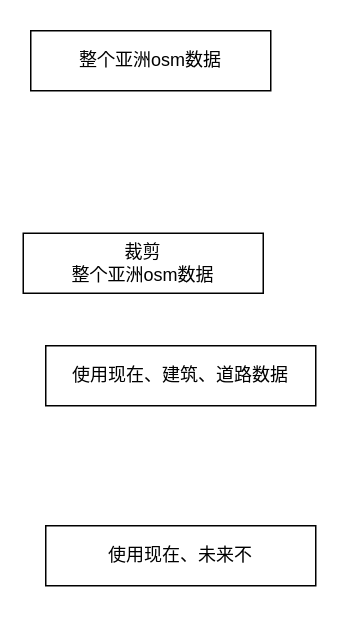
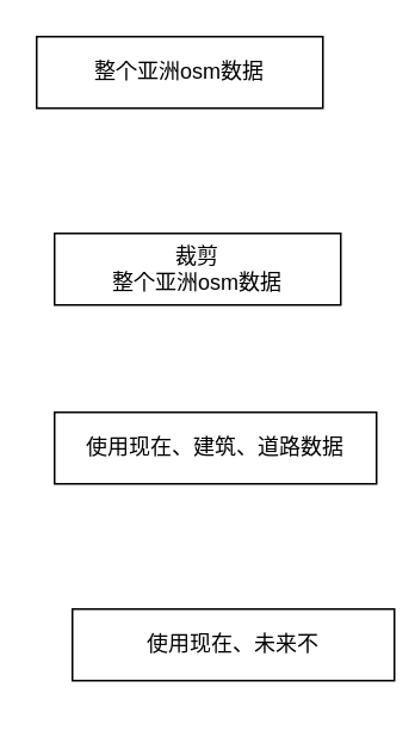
- <mxCell id="3" value="裁剪&lt;div&gt;整个亚洲osm数据&lt;/div&gt;" style="rounded=0;whiteSpace=wrap;html=1;" vertex="1" parent="1"><mxGeometry x="15" y="155" width="160" height="40" as="geometry" /></mxCell>
+ <mxCell id="3" value="裁剪&lt;div&gt;整个亚洲osm数据&lt;/div&gt;" style="rounded=0;whiteSpace=wrap;html=1;" vertex="1" parent="1"><mxGeometry x="30" y="130" width="160" height="40" as="geometry" /></mxCell>
- <mxCell id="5" value="使用现在、未来不" style="rounded=0;whiteSpace=wrap;html=1;" vertex="1" parent="1"><mxGeometry x="30" y="350" width="180" height="40" as="geometry" /></mxCell>
+ <mxCell id="5" value="使用现在、未来不" style="rounded=0;whiteSpace=wrap;html=1;" vertex="1" parent="1"><mxGeometry x="40" y="340" width="180" height="40" as="geometry" /></mxCell>
